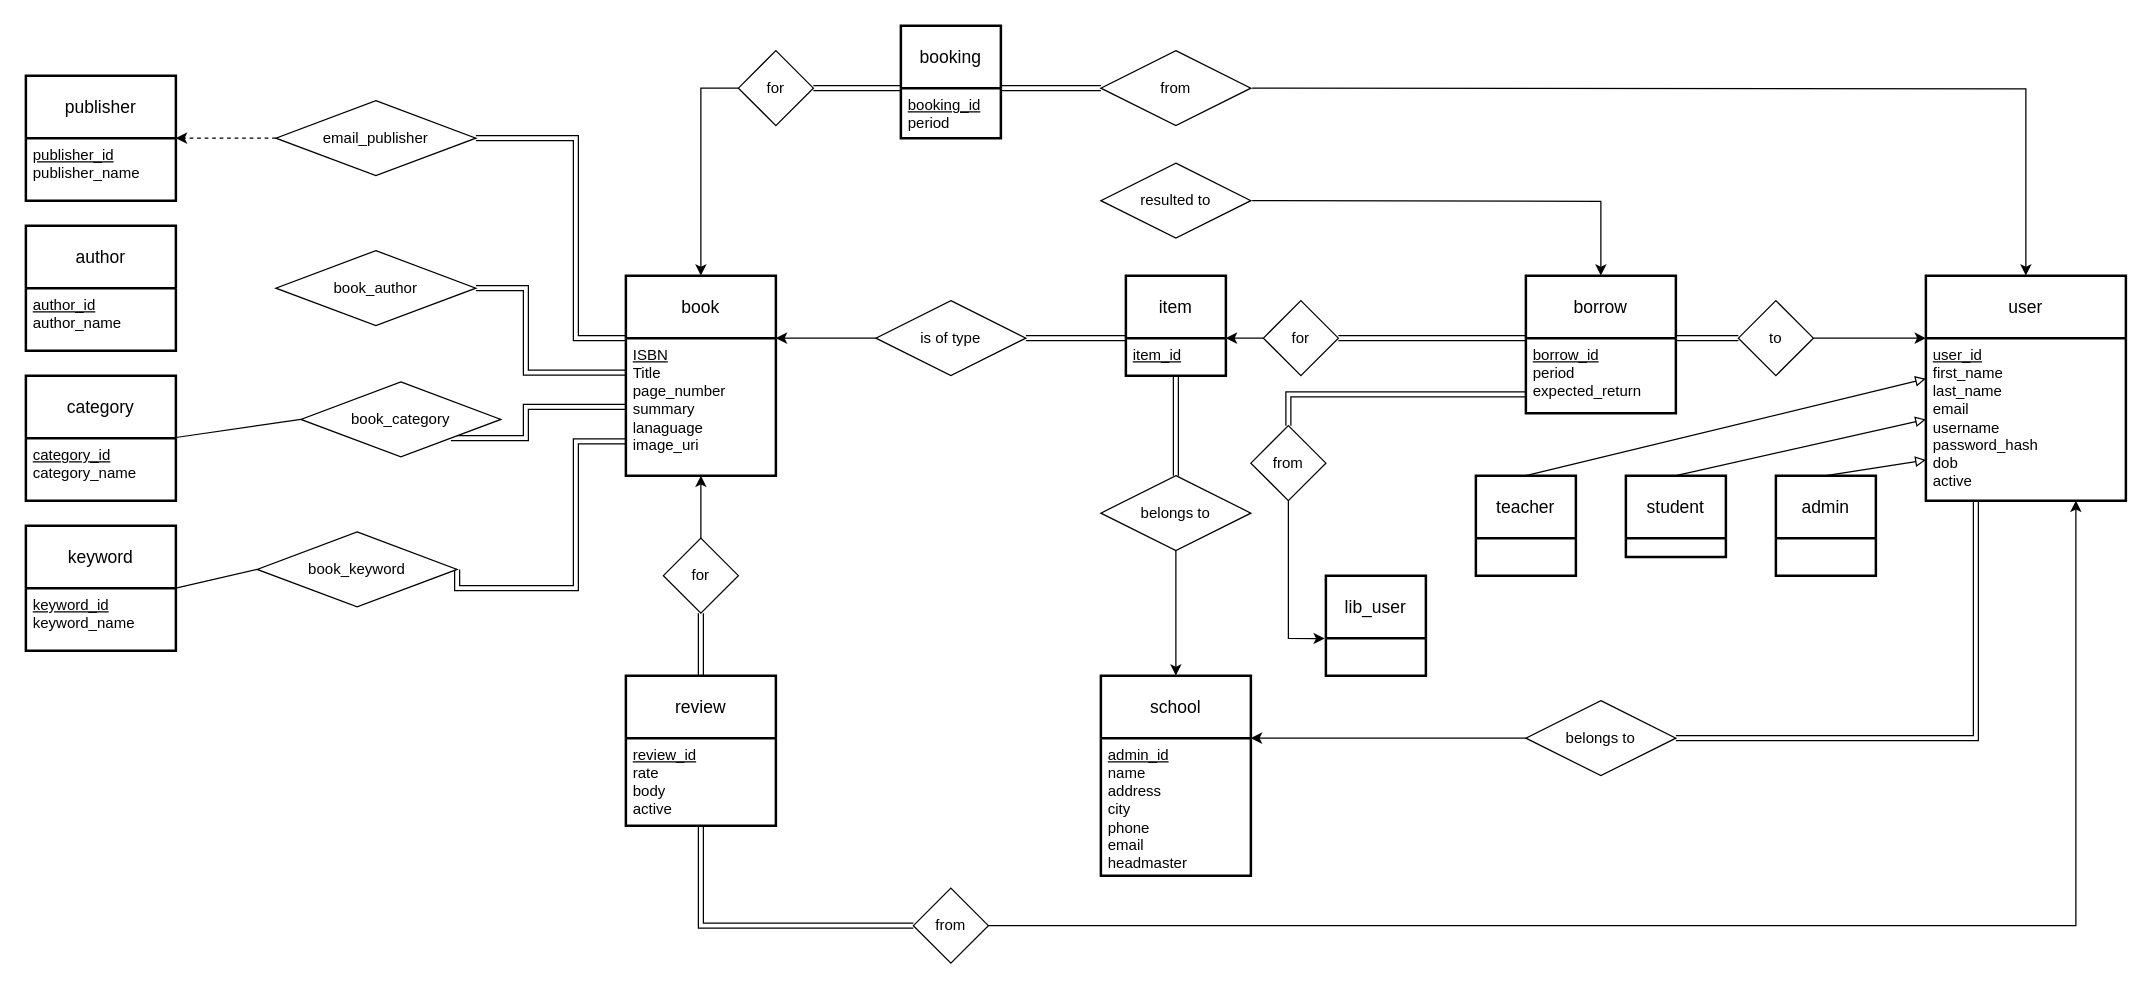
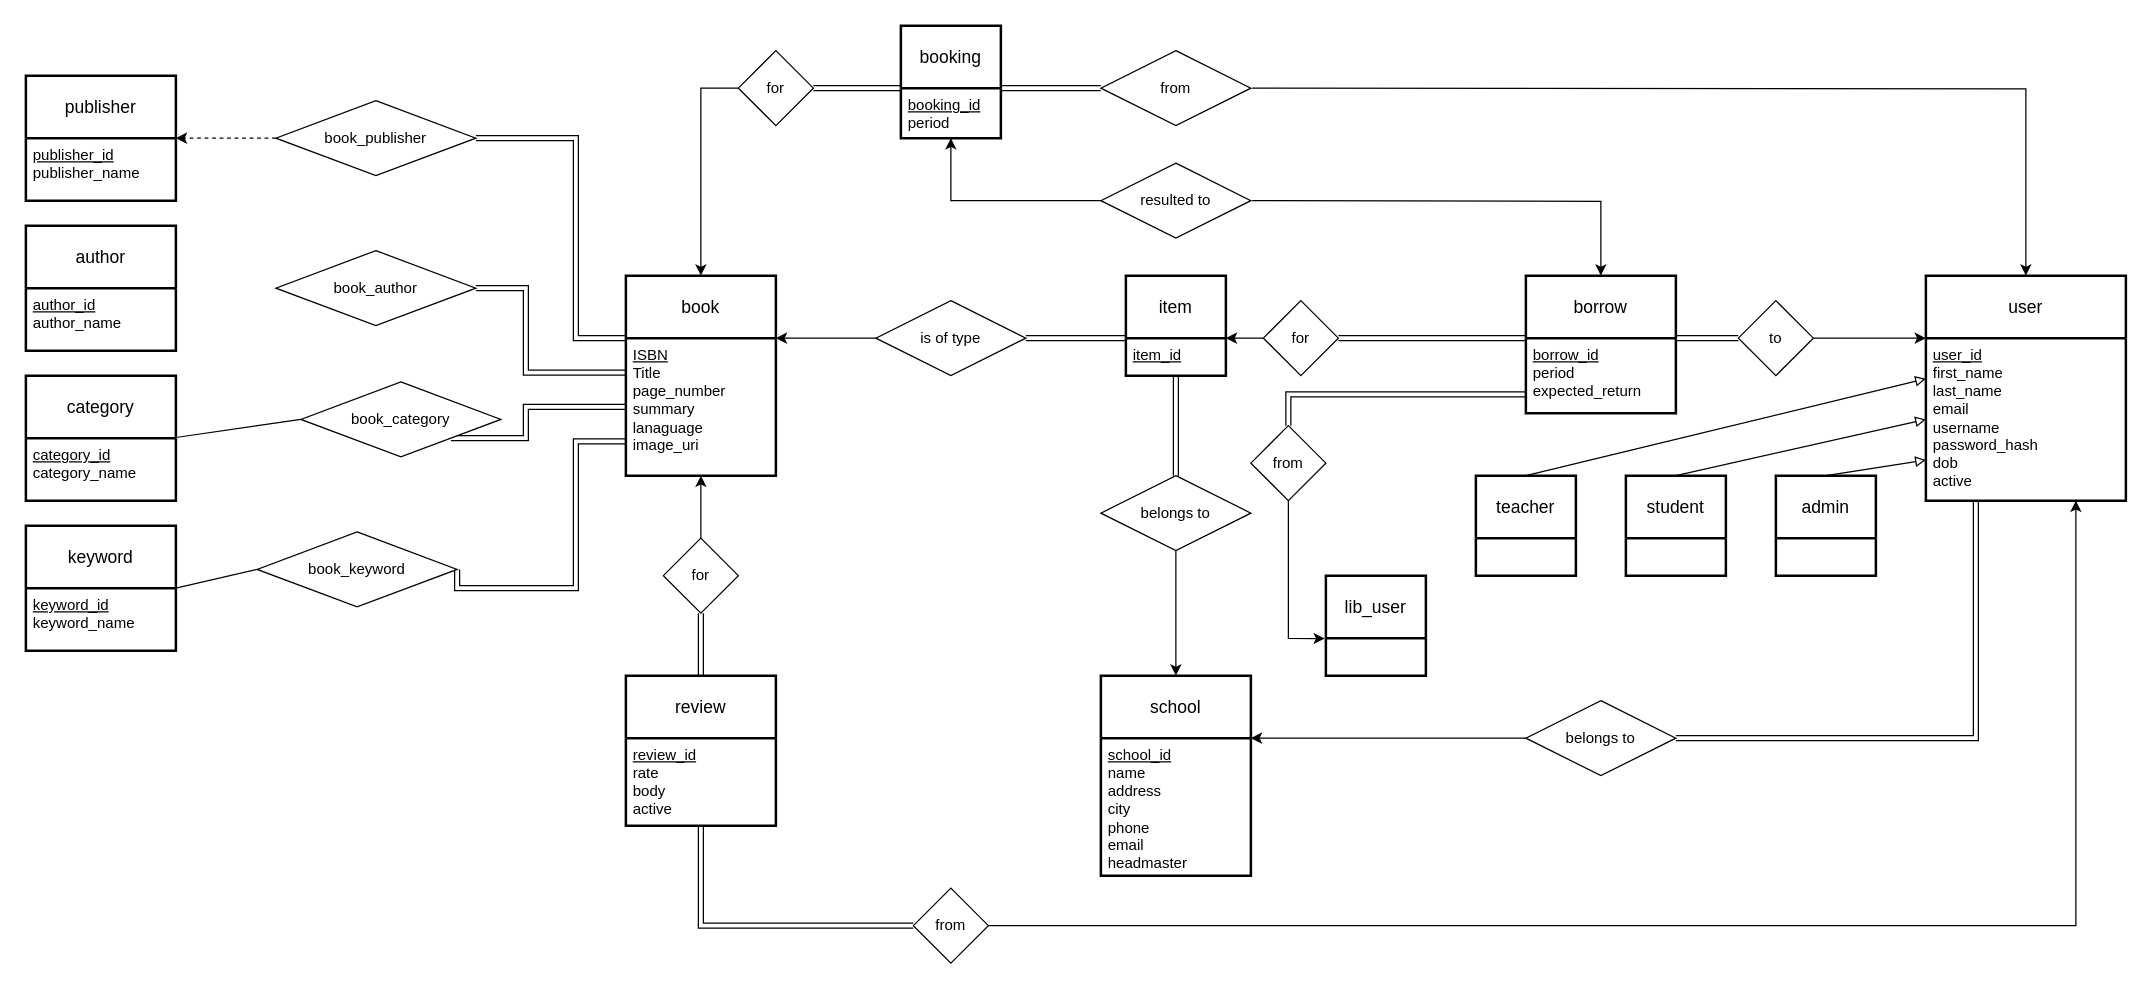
- <mxCell id="14" value="email_publisher" style="shape=rhombus;perimeter=rhombusPerimeter;whiteSpace=wrap;html=1;align=center;" vertex="1" parent="1"><mxGeometry x="220" y="80" width="160" height="60" as="geometry" /></mxCell>
+ <mxCell id="14" value="book_publisher" style="shape=rhombus;perimeter=rhombusPerimeter;whiteSpace=wrap;html=1;align=center;" vertex="1" parent="1"><mxGeometry x="220" y="80" width="160" height="60" as="geometry" /></mxCell>
+ <mxCell id="53" style="edgeStyle=orthogonalEdgeStyle;rounded=0;orthogonalLoop=1;jettySize=auto;html=1;exitX=0;exitY=0.5;exitDx=0;exitDy=0;entryX=0.5;entryY=1;entryDx=0;entryDy=0;" edge="1" parent="1" source="55" target="39"><mxGeometry relative="1" as="geometry" /></mxCell>
- <mxCell id="59" value="student" style="swimlane;childLayout=stackLayout;horizontal=1;startSize=50;horizontalStack=0;rounded=0;fontSize=14;fontStyle=0;strokeWidth=2;resizeParent=0;resizeLast=1;shadow=0;dashed=0;align=center;arcSize=4;whiteSpace=wrap;html=1;" vertex="1" parent="1"><mxGeometry x="1300" y="380" width="80" height="65" as="geometry" /></mxCell>
+ <mxCell id="59" value="student" style="swimlane;childLayout=stackLayout;horizontal=1;startSize=50;horizontalStack=0;rounded=0;fontSize=14;fontStyle=0;strokeWidth=2;resizeParent=0;resizeLast=1;shadow=0;dashed=0;align=center;arcSize=4;whiteSpace=wrap;html=1;" vertex="1" parent="1"><mxGeometry x="1300" y="380" width="80" height="80" as="geometry" /></mxCell>
- <mxCell id="29" value="&lt;u&gt;admin_id&lt;/u&gt;&lt;br&gt;name&lt;br&gt;address&lt;br&gt;city&lt;br&gt;phone&lt;br&gt;email&lt;br&gt;headmaster" style="align=left;strokeColor=none;fillColor=none;spacingLeft=4;fontSize=12;verticalAlign=top;resizable=0;rotatable=0;part=1;html=1;" vertex="1" parent="28"><mxGeometry y="50" width="120" height="110" as="geometry" /></mxCell>
+ <mxCell id="29" value="&lt;u&gt;school_id&lt;/u&gt;&lt;br&gt;name&lt;br&gt;address&lt;br&gt;city&lt;br&gt;phone&lt;br&gt;email&lt;br&gt;headmaster" style="align=left;strokeColor=none;fillColor=none;spacingLeft=4;fontSize=12;verticalAlign=top;resizable=0;rotatable=0;part=1;html=1;" vertex="1" parent="28"><mxGeometry y="50" width="120" height="110" as="geometry" /></mxCell>
